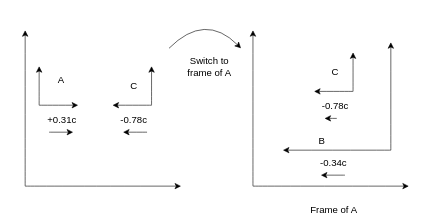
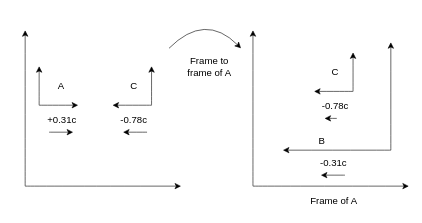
- <mxCell id="14" value="Switch to frame of A" style="text;html=1;strokeColor=none;fillColor=none;align=center;verticalAlign=middle;whiteSpace=wrap;rounded=0;fontSize=16;" vertex="1" parent="1"><mxGeometry x="306" y="91" width="85" height="39" as="geometry" /></mxCell>
+ <mxCell id="14" value="Frame to frame of A" style="text;html=1;strokeColor=none;fillColor=none;align=center;verticalAlign=middle;whiteSpace=wrap;rounded=0;fontSize=16;" vertex="1" parent="1"><mxGeometry x="306" y="91" width="85" height="39" as="geometry" /></mxCell>
- <mxCell id="11" value="A" style="text;html=1;strokeColor=none;fillColor=none;align=center;verticalAlign=middle;whiteSpace=wrap;rounded=0;fontSize=16;" vertex="1" parent="8"><mxGeometry x="50.003" y="7.503" width="60" height="30" as="geometry" /></mxCell>
+ <mxCell id="11" value="A" style="text;html=1;strokeColor=none;fillColor=none;align=center;verticalAlign=middle;whiteSpace=wrap;rounded=0;fontSize=16;" vertex="1" parent="8"><mxGeometry x="50.003" y="17.503" width="60" height="30" as="geometry" /></mxCell>
- <mxCell id="23" value="-&lt;font style=&quot;font-size: 16px;&quot;&gt;0.34c&lt;/font&gt;" style="text;html=1;strokeColor=none;fillColor=none;align=center;verticalAlign=middle;whiteSpace=wrap;rounded=0;fontSize=16;" vertex="1" parent="1"><mxGeometry x="534.333" y="260.003" width="43.333" height="21.667" as="geometry" /></mxCell>
+ <mxCell id="23" value="-&lt;font style=&quot;font-size: 16px;&quot;&gt;0.31c&lt;/font&gt;" style="text;html=1;strokeColor=none;fillColor=none;align=center;verticalAlign=middle;whiteSpace=wrap;rounded=0;fontSize=16;" vertex="1" parent="1"><mxGeometry x="534.333" y="260.003" width="43.333" height="21.667" as="geometry" /></mxCell>
- <mxCell id="17" value="Frame of A" style="text;html=1;strokeColor=none;fillColor=none;align=center;verticalAlign=middle;whiteSpace=wrap;rounded=0;fontSize=16;" vertex="1" parent="1"><mxGeometry x="511" y="335" width="90" height="30" as="geometry" /></mxCell>
+ <mxCell id="17" value="Frame of A" style="text;html=1;strokeColor=none;fillColor=none;align=center;verticalAlign=middle;whiteSpace=wrap;rounded=0;fontSize=16;" vertex="1" parent="1"><mxGeometry x="511" y="320" width="90" height="30" as="geometry" /></mxCell>
